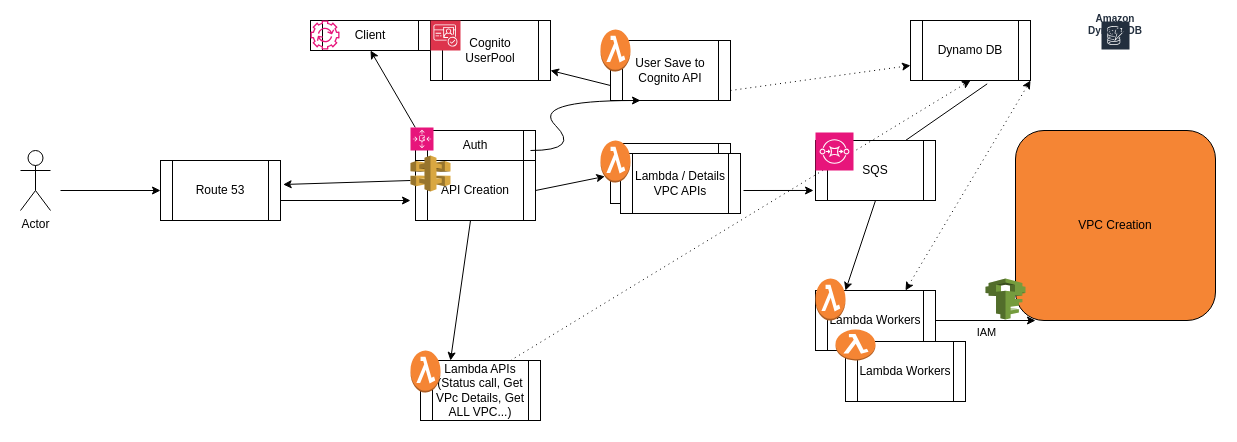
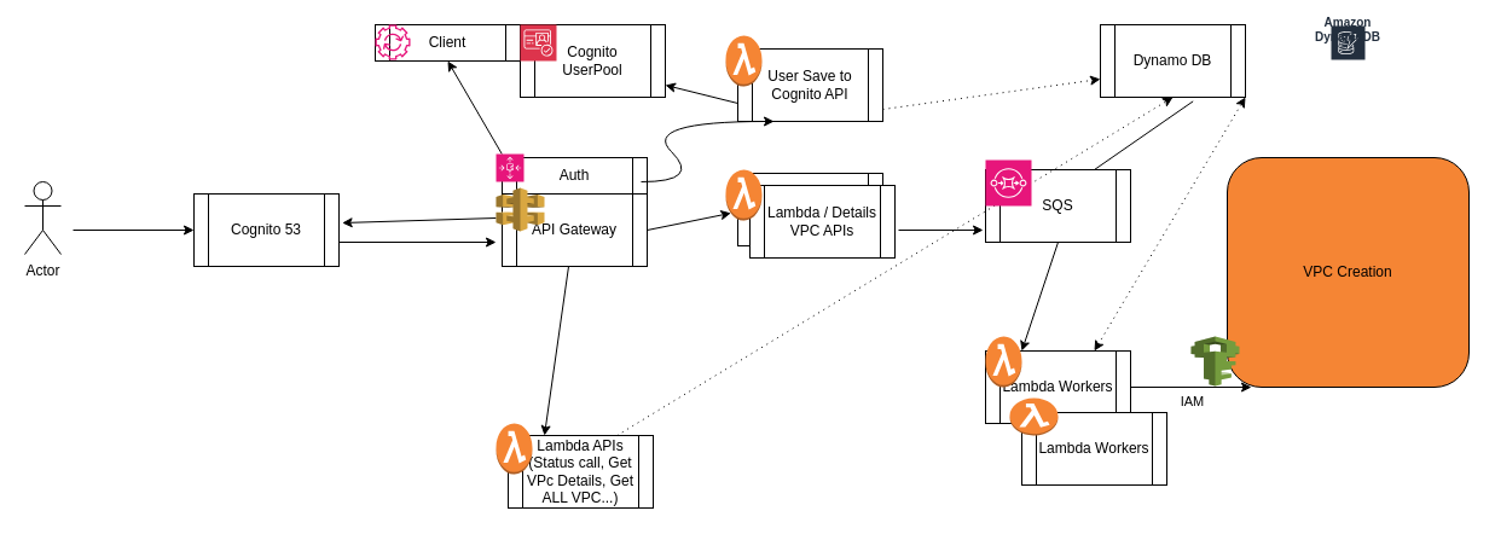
- <mxCell id="3" value="Route 53" style="shape=process;whiteSpace=wrap;html=1;backgroundOutline=1;" vertex="1" parent="1"><mxGeometry x="160" y="160" width="120" height="60" as="geometry" /></mxCell>
+ <mxCell id="3" value="Cognito 53" style="shape=process;whiteSpace=wrap;html=1;backgroundOutline=1;" vertex="1" parent="1"><mxGeometry x="160" y="160" width="120" height="60" as="geometry" /></mxCell>
- <mxCell id="4" value="API Creation" style="shape=process;whiteSpace=wrap;html=1;backgroundOutline=1;" vertex="1" parent="1"><mxGeometry x="415" y="160" width="120" height="60" as="geometry" /></mxCell>
+ <mxCell id="4" value="API Gateway" style="shape=process;whiteSpace=wrap;html=1;backgroundOutline=1;" vertex="1" parent="1"><mxGeometry x="415" y="160" width="120" height="60" as="geometry" /></mxCell>
